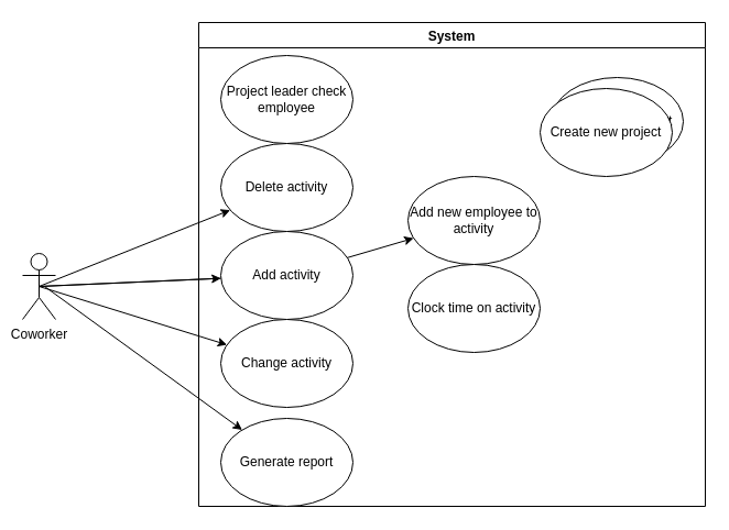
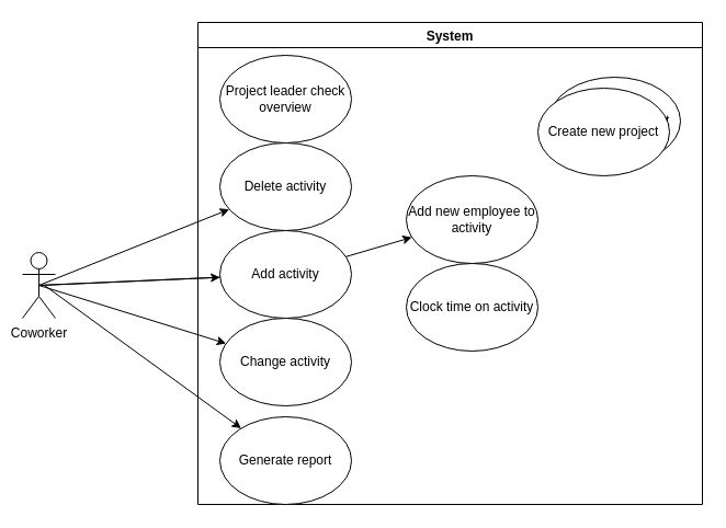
- <mxCell id="7" value="Project leader check employee" style="ellipse;whiteSpace=wrap;html=1;" vertex="1" parent="2"><mxGeometry x="20" y="30" width="120" height="80" as="geometry" /></mxCell>
+ <mxCell id="7" value="Project leader check overview" style="ellipse;whiteSpace=wrap;html=1;" vertex="1" parent="2"><mxGeometry x="20" y="30" width="120" height="80" as="geometry" /></mxCell>
